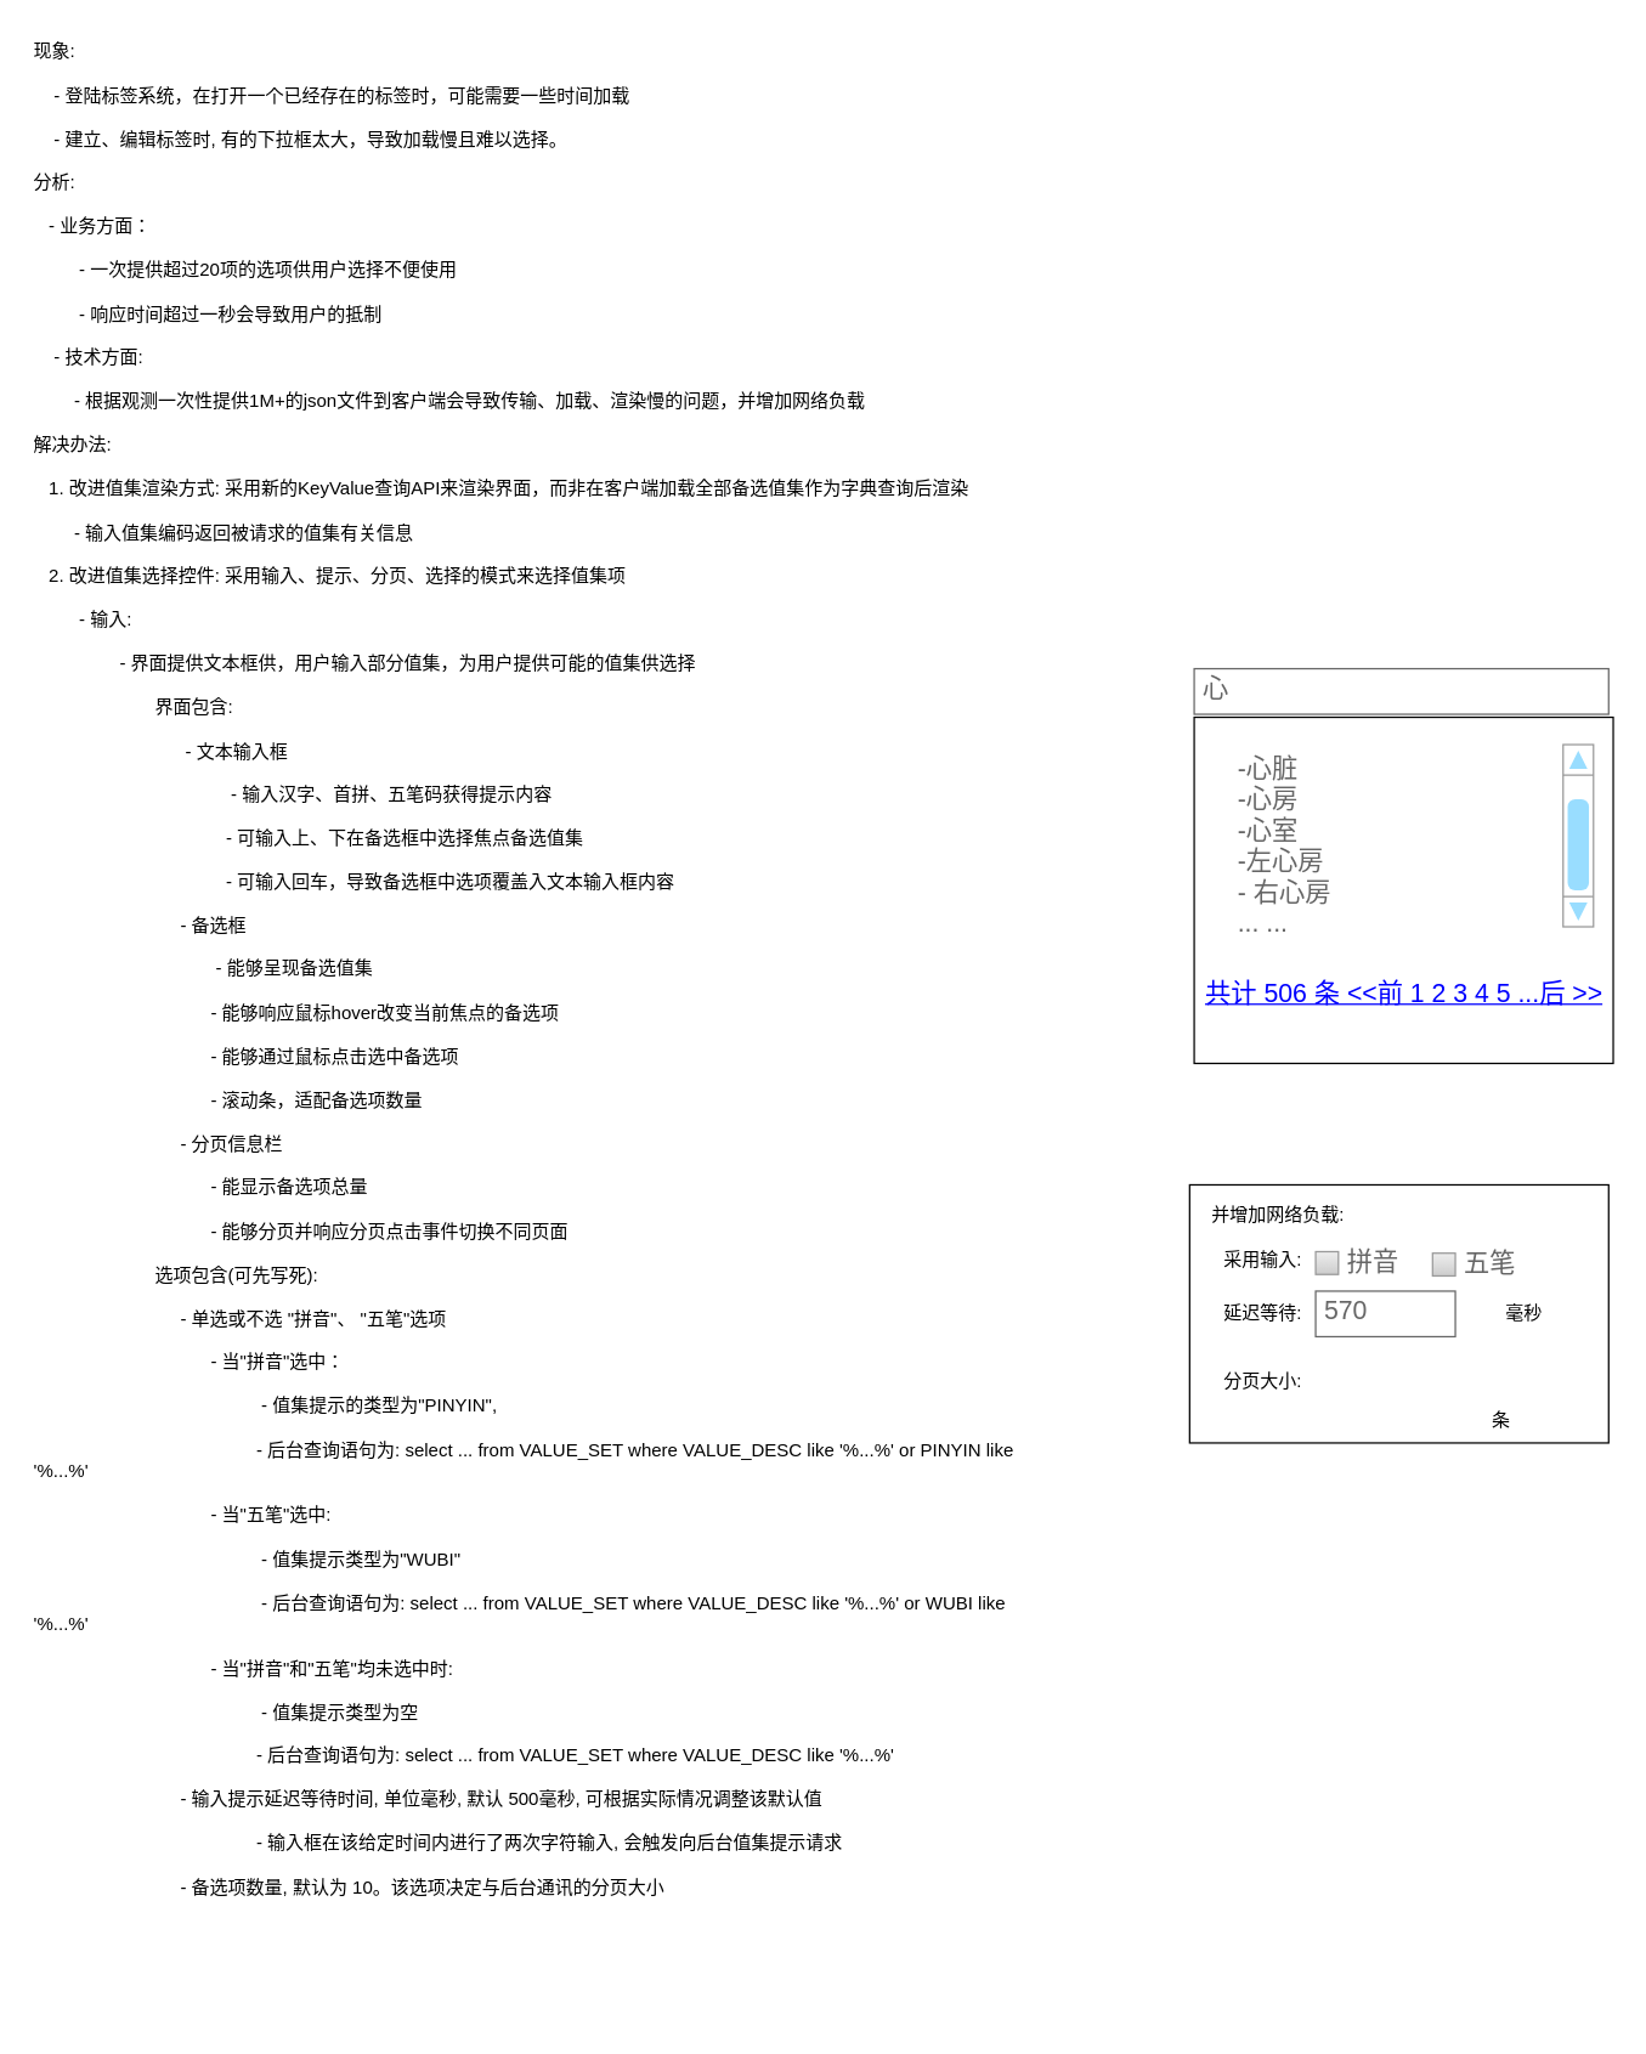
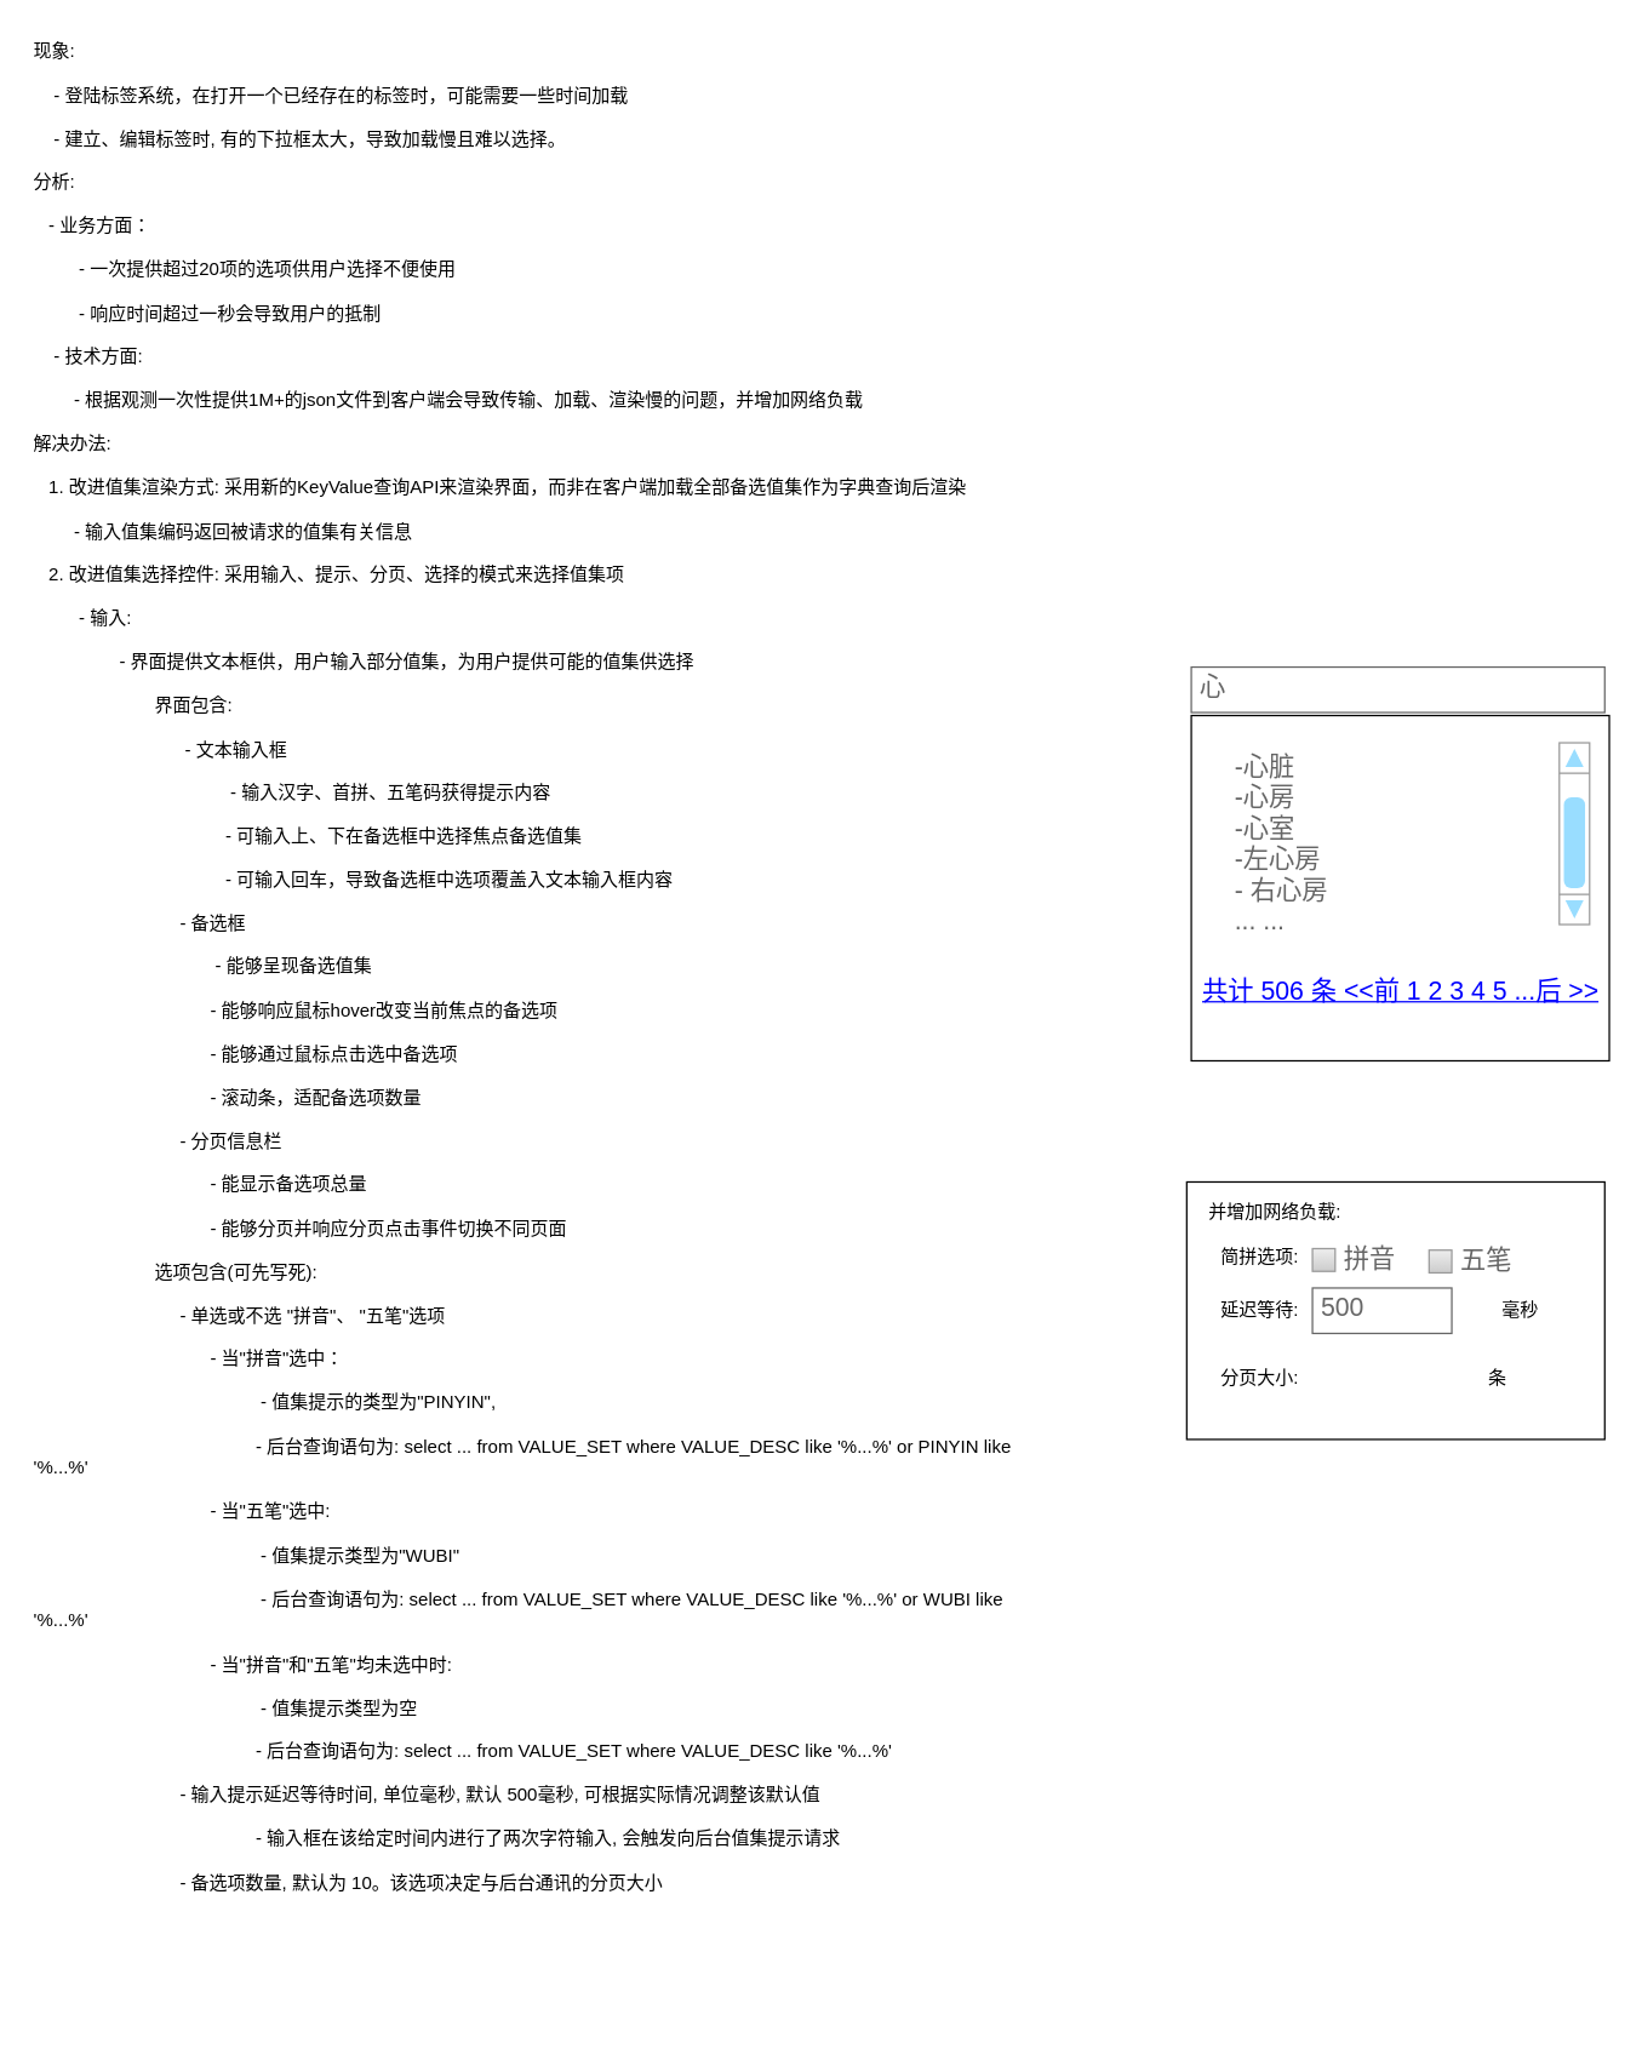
- <mxCell id="8" value="采用输入: " style="text;html=1;align=center;verticalAlign=middle;resizable=0;points=[];autosize=1;" vertex="1" parent="1"><mxGeometry x="796" y="820" width="70" height="20" as="geometry" /></mxCell>
+ <mxCell id="8" value="简拼选项: " style="text;html=1;align=center;verticalAlign=middle;resizable=0;points=[];autosize=1;" vertex="1" parent="1"><mxGeometry x="796" y="820" width="70" height="20" as="geometry" /></mxCell>
- <mxCell id="13" value="570" style="strokeWidth=1;shadow=0;dashed=0;align=center;html=1;shape=mxgraph.mockup.text.textBox;fontColor=#666666;align=left;fontSize=17;spacingLeft=4;spacingTop=-3;strokeColor=#666666;mainText=" vertex="1" parent="1"><mxGeometry x="866" y="850" width="92" height="30" as="geometry" /></mxCell>
+ <mxCell id="13" value="500" style="strokeWidth=1;shadow=0;dashed=0;align=center;html=1;shape=mxgraph.mockup.text.textBox;fontColor=#666666;align=left;fontSize=17;spacingLeft=4;spacingTop=-3;strokeColor=#666666;mainText=" vertex="1" parent="1"><mxGeometry x="866" y="850" width="92" height="30" as="geometry" /></mxCell>
- <mxCell id="16" value="条" style="text;html=1;align=center;verticalAlign=middle;resizable=0;points=[];autosize=1;" vertex="1" parent="1"><mxGeometry x="973" y="925" width="30" height="20" as="geometry" /></mxCell>
+ <mxCell id="16" value="条" style="text;html=1;align=center;verticalAlign=middle;resizable=0;points=[];autosize=1;" vertex="1" parent="1"><mxGeometry x="973" y="900" width="30" height="20" as="geometry" /></mxCell>
